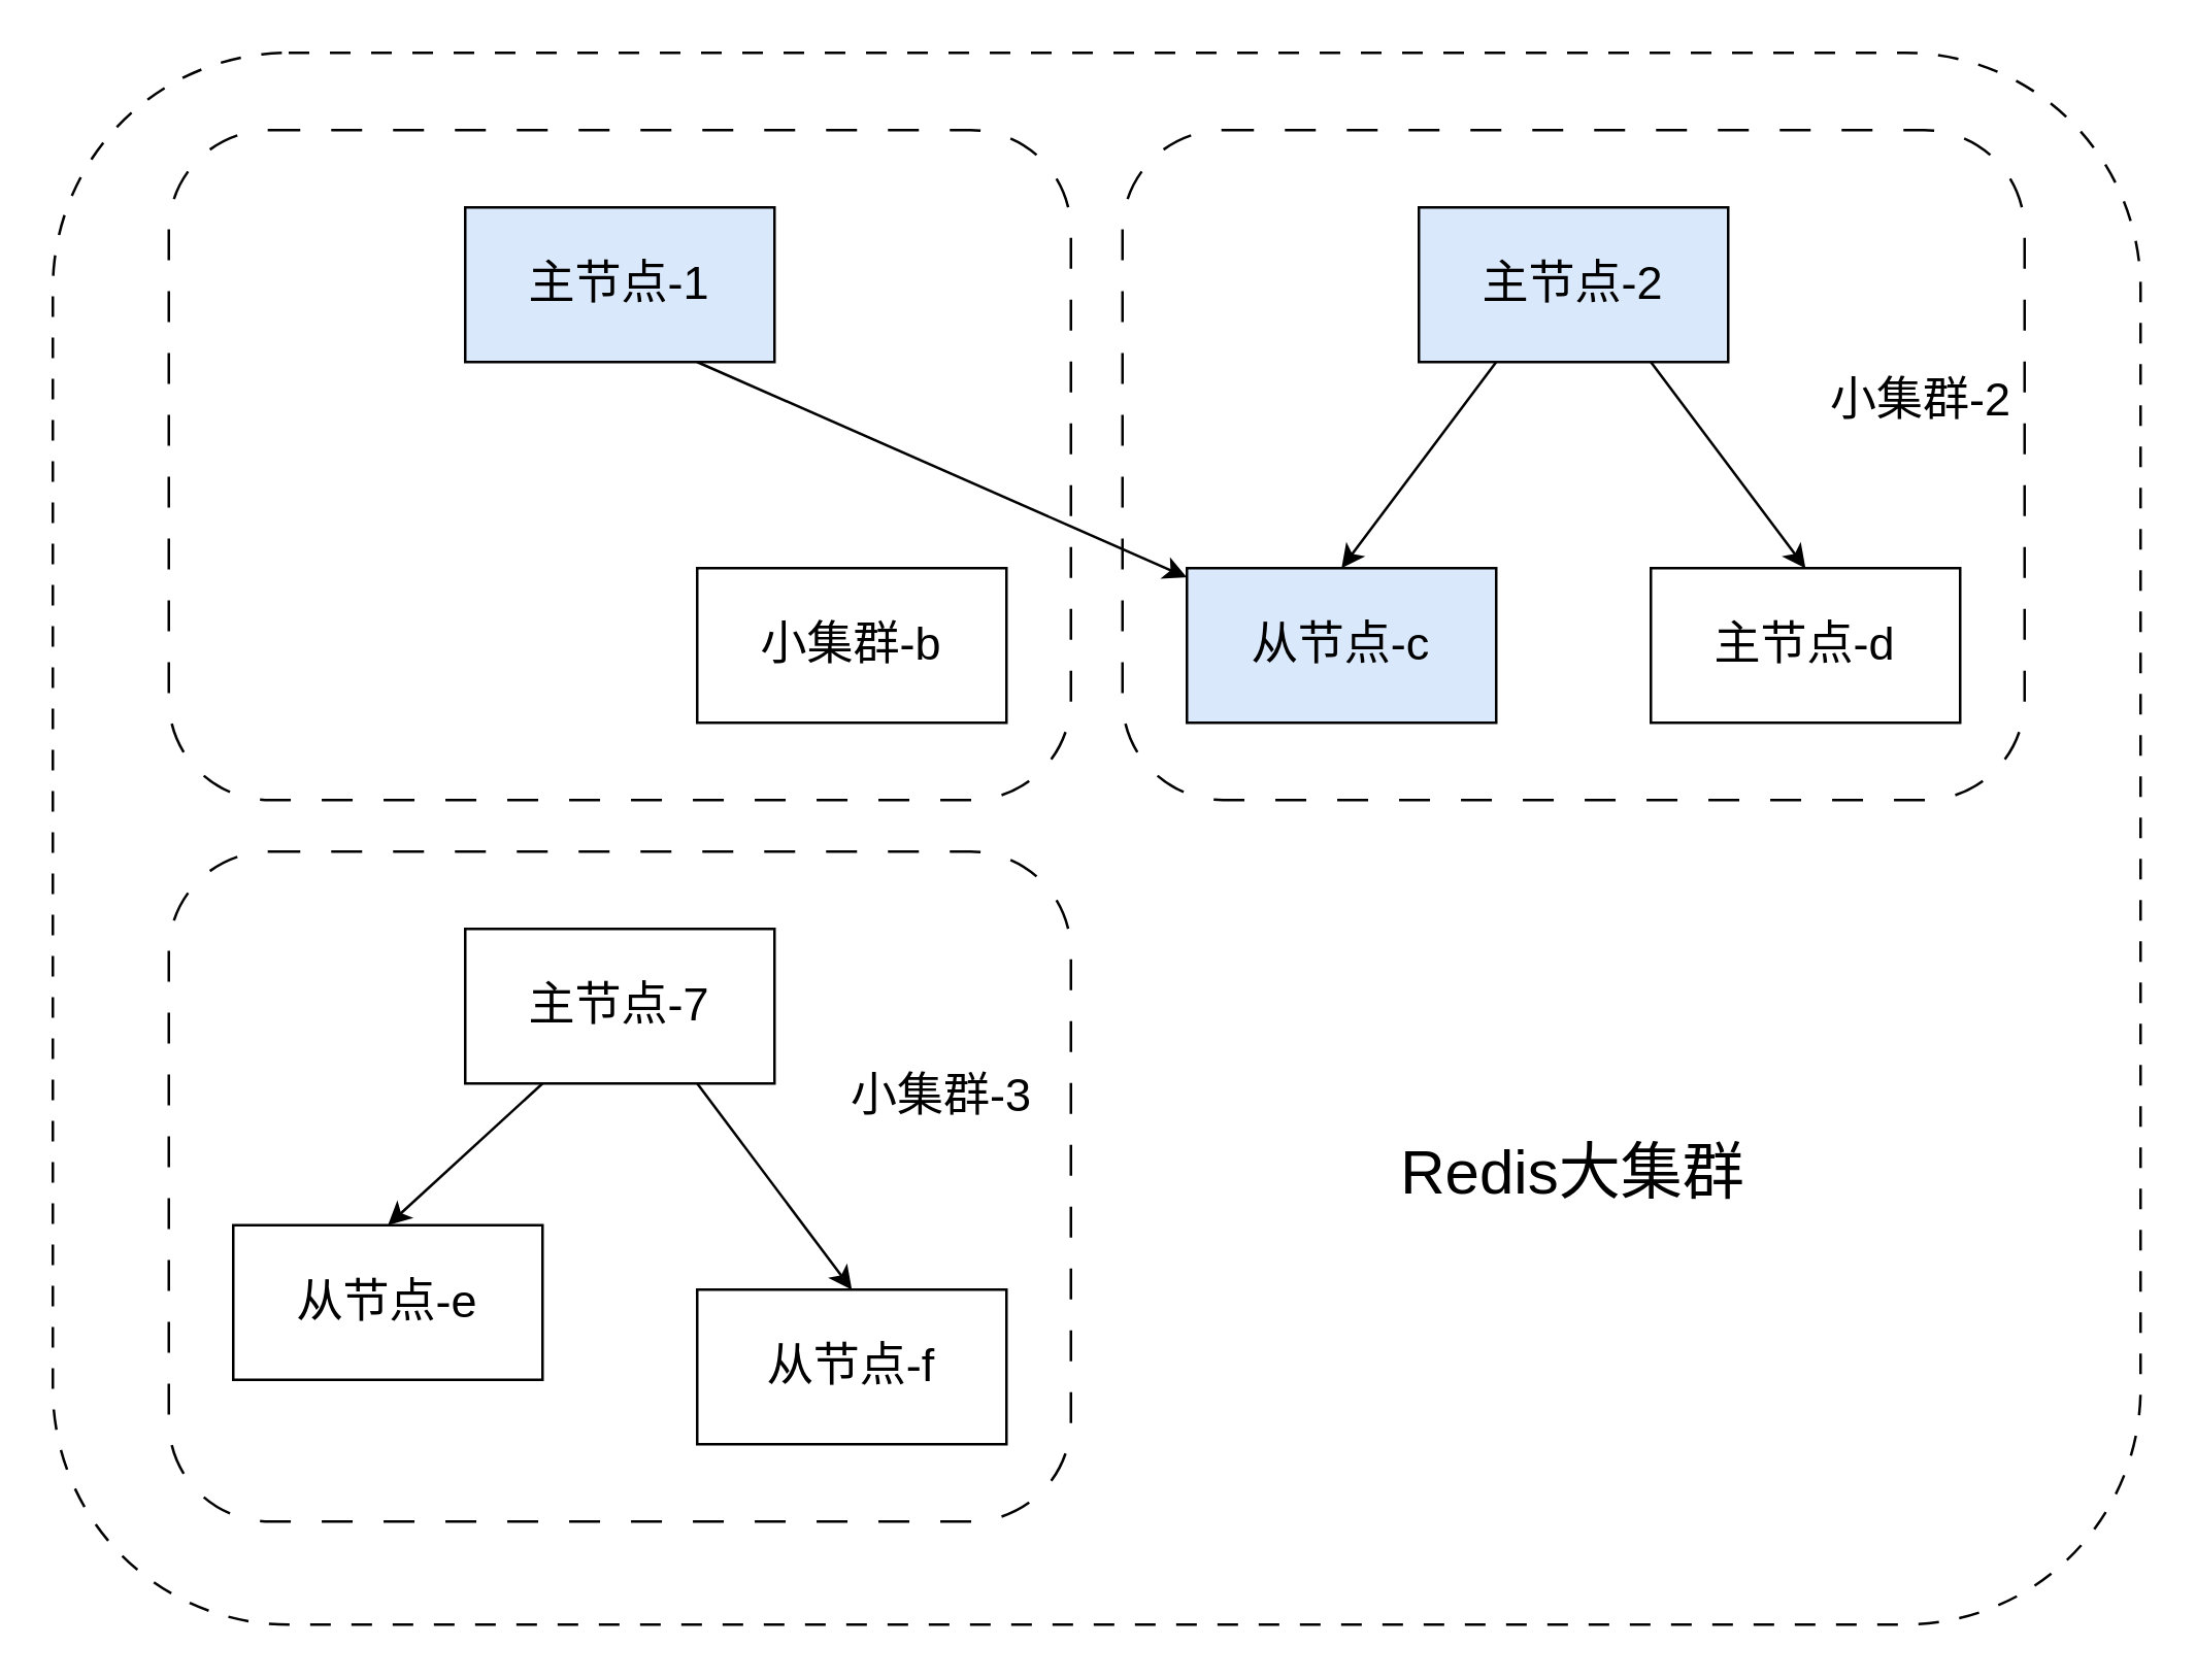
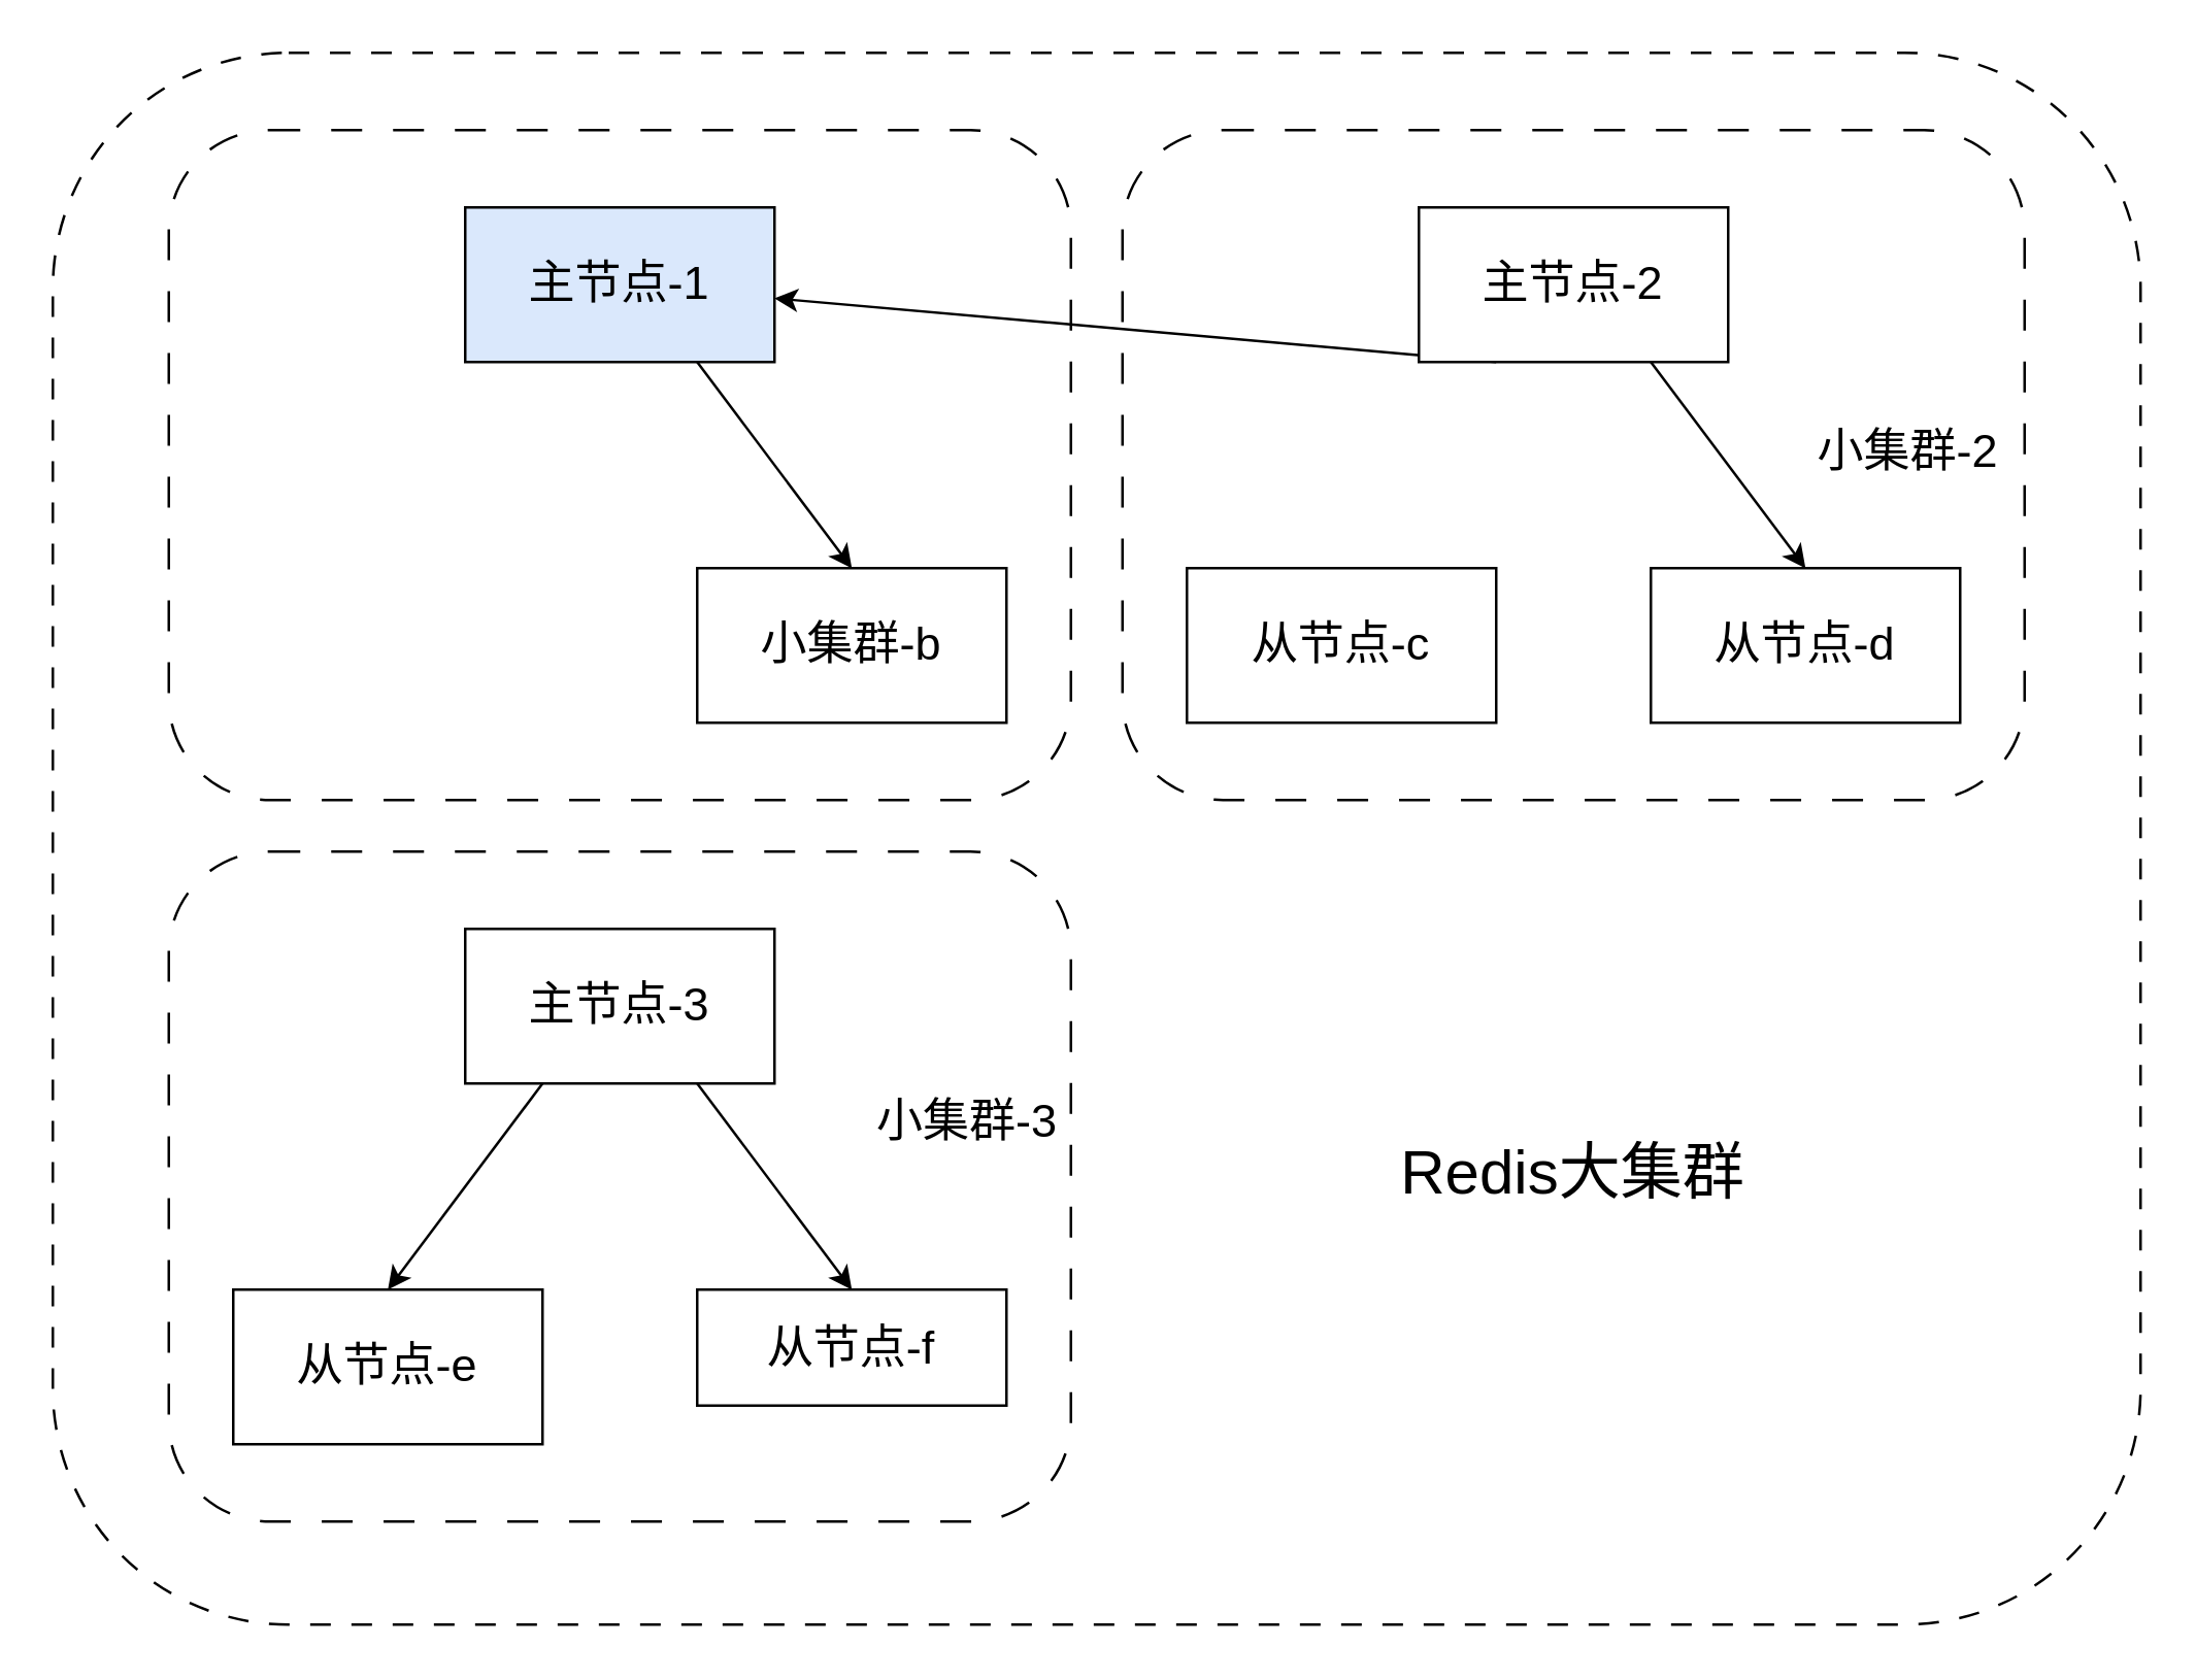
- <mxCell id="11" value="&lt;font style=&quot;font-size: 18px;&quot;&gt;主节点-2&lt;/font&gt;" style="rounded=0;whiteSpace=wrap;html=1;fillColor=#dae8fc;" vertex="1" parent="1"><mxGeometry x="550" y="80" width="120" height="60" as="geometry" /></mxCell>
+ <mxCell id="11" value="&lt;font style=&quot;font-size: 18px;&quot;&gt;主节点-2&lt;/font&gt;" style="rounded=0;whiteSpace=wrap;html=1;" vertex="1" parent="1"><mxGeometry x="550" y="80" width="120" height="60" as="geometry" /></mxCell>
- <mxCell id="19" value="小集群-2" style="text;html=1;strokeColor=none;fillColor=none;align=center;verticalAlign=middle;whiteSpace=wrap;rounded=0;dashed=1;dashPattern=12 12;fontSize=18;" vertex="1" parent="1"><mxGeometry x="705" y="140" width="80" height="30" as="geometry" /></mxCell>
+ <mxCell id="19" value="小集群-2" style="text;html=1;strokeColor=none;fillColor=none;align=center;verticalAlign=middle;whiteSpace=wrap;rounded=0;dashed=1;dashPattern=12 12;fontSize=18;" vertex="1" parent="1"><mxGeometry x="700" y="160" width="80" height="30" as="geometry" /></mxCell>
- <mxCell id="9" style="edgeStyle=none;html=1;exitX=0.25;exitY=1;exitDx=0;exitDy=0;entryX=0.5;entryY=0;entryDx=0;entryDy=0;" edge="1" parent="1" source="11" target="12"><mxGeometry relative="1" as="geometry" /></mxCell>
+ <mxCell id="9" style="edgeStyle=none;html=1;exitX=0.25;exitY=1;exitDx=0;exitDy=0;" edge="1" parent="1" source="11" target="7"><mxGeometry relative="1" as="geometry" /></mxCell>
- <mxCell id="6" style="edgeStyle=none;html=1;exitX=0.75;exitY=1;exitDx=0;exitDy=0;" edge="1" parent="1" source="7" target="12"><mxGeometry relative="1" as="geometry" /></mxCell>
+ <mxCell id="6" style="edgeStyle=none;html=1;exitX=0.75;exitY=1;exitDx=0;exitDy=0;entryX=0.5;entryY=0;entryDx=0;entryDy=0;" edge="1" parent="1" source="7" target="8"><mxGeometry relative="1" as="geometry" /></mxCell>
- <mxCell id="12" value="&lt;font style=&quot;font-size: 18px;&quot;&gt;从节点-c&lt;/font&gt;" style="rounded=0;whiteSpace=wrap;html=1;fillColor=#dae8fc;" vertex="1" parent="1"><mxGeometry x="460" y="220" width="120" height="60" as="geometry" /></mxCell>
+ <mxCell id="12" value="&lt;font style=&quot;font-size: 18px;&quot;&gt;从节点-c&lt;/font&gt;" style="rounded=0;whiteSpace=wrap;html=1;" vertex="1" parent="1"><mxGeometry x="460" y="220" width="120" height="60" as="geometry" /></mxCell>
- <mxCell id="13" value="&lt;font style=&quot;font-size: 18px;&quot;&gt;主节点-d&lt;/font&gt;" style="rounded=0;whiteSpace=wrap;html=1;" vertex="1" parent="1"><mxGeometry x="640" y="220" width="120" height="60" as="geometry" /></mxCell>
+ <mxCell id="13" value="&lt;font style=&quot;font-size: 18px;&quot;&gt;从节点-d&lt;/font&gt;" style="rounded=0;whiteSpace=wrap;html=1;" vertex="1" parent="1"><mxGeometry x="640" y="220" width="120" height="60" as="geometry" /></mxCell>
- <mxCell id="16" value="&lt;font style=&quot;font-size: 18px;&quot;&gt;主节点-7&lt;/font&gt;" style="rounded=0;whiteSpace=wrap;html=1;" vertex="1" parent="1"><mxGeometry x="180" y="360" width="120" height="60" as="geometry" /></mxCell>
+ <mxCell id="16" value="&lt;font style=&quot;font-size: 18px;&quot;&gt;主节点-3&lt;/font&gt;" style="rounded=0;whiteSpace=wrap;html=1;" vertex="1" parent="1"><mxGeometry x="180" y="360" width="120" height="60" as="geometry" /></mxCell>
- <mxCell id="20" value="小集群-3" style="text;html=1;strokeColor=none;fillColor=none;align=center;verticalAlign=middle;whiteSpace=wrap;rounded=0;dashed=1;dashPattern=12 12;fontSize=18;" vertex="1" parent="1"><mxGeometry x="325" y="410" width="80" height="30" as="geometry" /></mxCell>
+ <mxCell id="20" value="小集群-3" style="text;html=1;strokeColor=none;fillColor=none;align=center;verticalAlign=middle;whiteSpace=wrap;rounded=0;dashed=1;dashPattern=12 12;fontSize=18;" vertex="1" parent="1"><mxGeometry x="335" y="420" width="80" height="30" as="geometry" /></mxCell>
- <mxCell id="17" value="&lt;font style=&quot;font-size: 18px;&quot;&gt;从节点-e&lt;/font&gt;" style="rounded=0;whiteSpace=wrap;html=1;" vertex="1" parent="1"><mxGeometry x="90" y="475" width="120" height="60" as="geometry" /></mxCell>
+ <mxCell id="17" value="&lt;font style=&quot;font-size: 18px;&quot;&gt;从节点-e&lt;/font&gt;" style="rounded=0;whiteSpace=wrap;html=1;" vertex="1" parent="1"><mxGeometry x="90" y="500" width="120" height="60" as="geometry" /></mxCell>
- <mxCell id="18" value="&lt;font style=&quot;font-size: 18px;&quot;&gt;从节点-f&lt;br&gt;&lt;/font&gt;" style="rounded=0;whiteSpace=wrap;html=1;" vertex="1" parent="1"><mxGeometry x="270" y="500" width="120" height="60" as="geometry" /></mxCell>
+ <mxCell id="18" value="&lt;font style=&quot;font-size: 18px;&quot;&gt;从节点-f&lt;br&gt;&lt;/font&gt;" style="rounded=0;whiteSpace=wrap;html=1;" vertex="1" parent="1"><mxGeometry x="270" y="500" width="120" height="45" as="geometry" /></mxCell>
